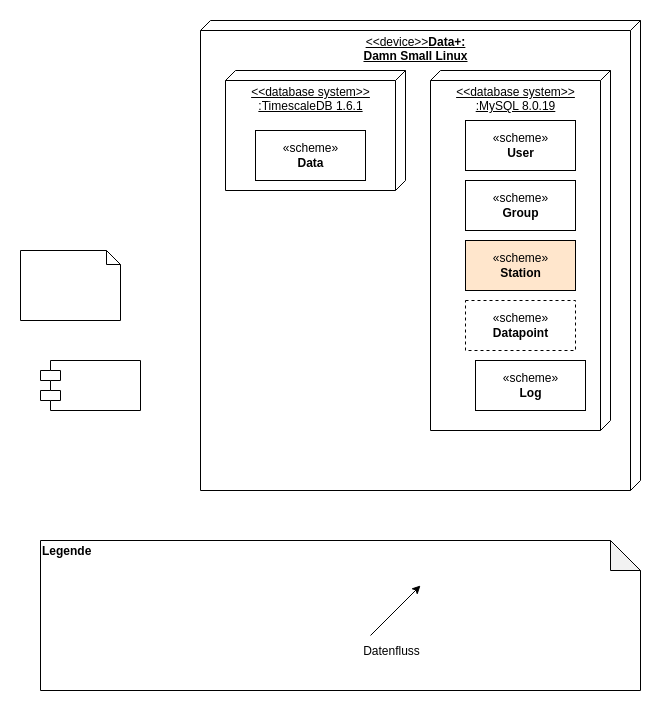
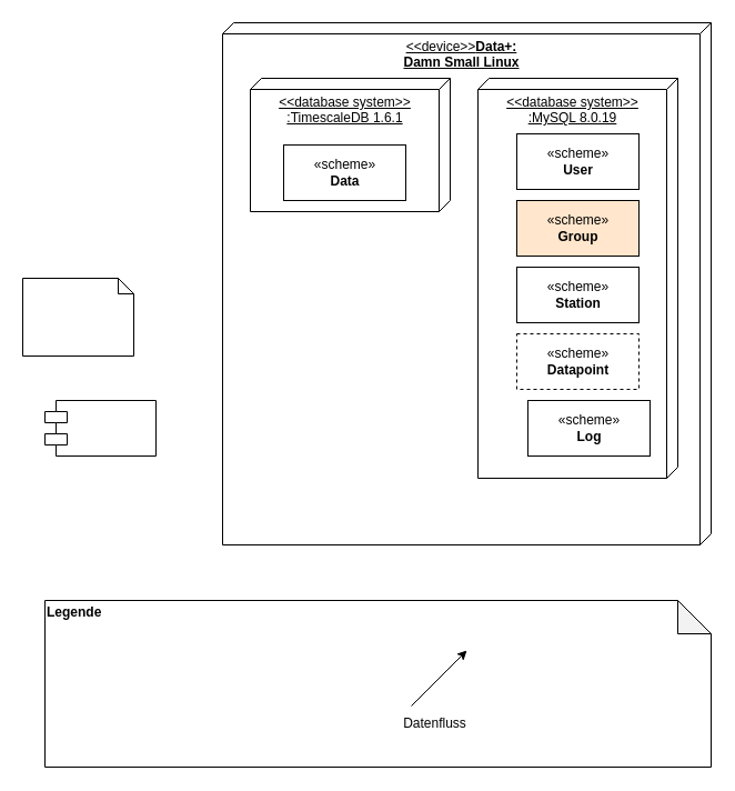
- <mxCell id="8" value="«scheme»&lt;br&gt;&lt;b&gt;Group&lt;/b&gt;" style="html=1;align=center;" vertex="1" parent="1"><mxGeometry x="465" y="180" width="110" height="50" as="geometry" /></mxCell>
+ <mxCell id="8" value="«scheme»&lt;br&gt;&lt;b&gt;Group&lt;/b&gt;" style="html=1;align=center;fillColor=#ffe6cc;" vertex="1" parent="1"><mxGeometry x="465" y="180" width="110" height="50" as="geometry" /></mxCell>
- <mxCell id="10" value="«scheme»&lt;br&gt;&lt;b&gt;Station&lt;/b&gt;" style="html=1;align=center;fillColor=#ffe6cc;" vertex="1" parent="1"><mxGeometry x="465" y="240" width="110" height="50" as="geometry" /></mxCell>
+ <mxCell id="10" value="«scheme»&lt;br&gt;&lt;b&gt;Station&lt;/b&gt;" style="html=1;align=center;" vertex="1" parent="1"><mxGeometry x="465" y="240" width="110" height="50" as="geometry" /></mxCell>
